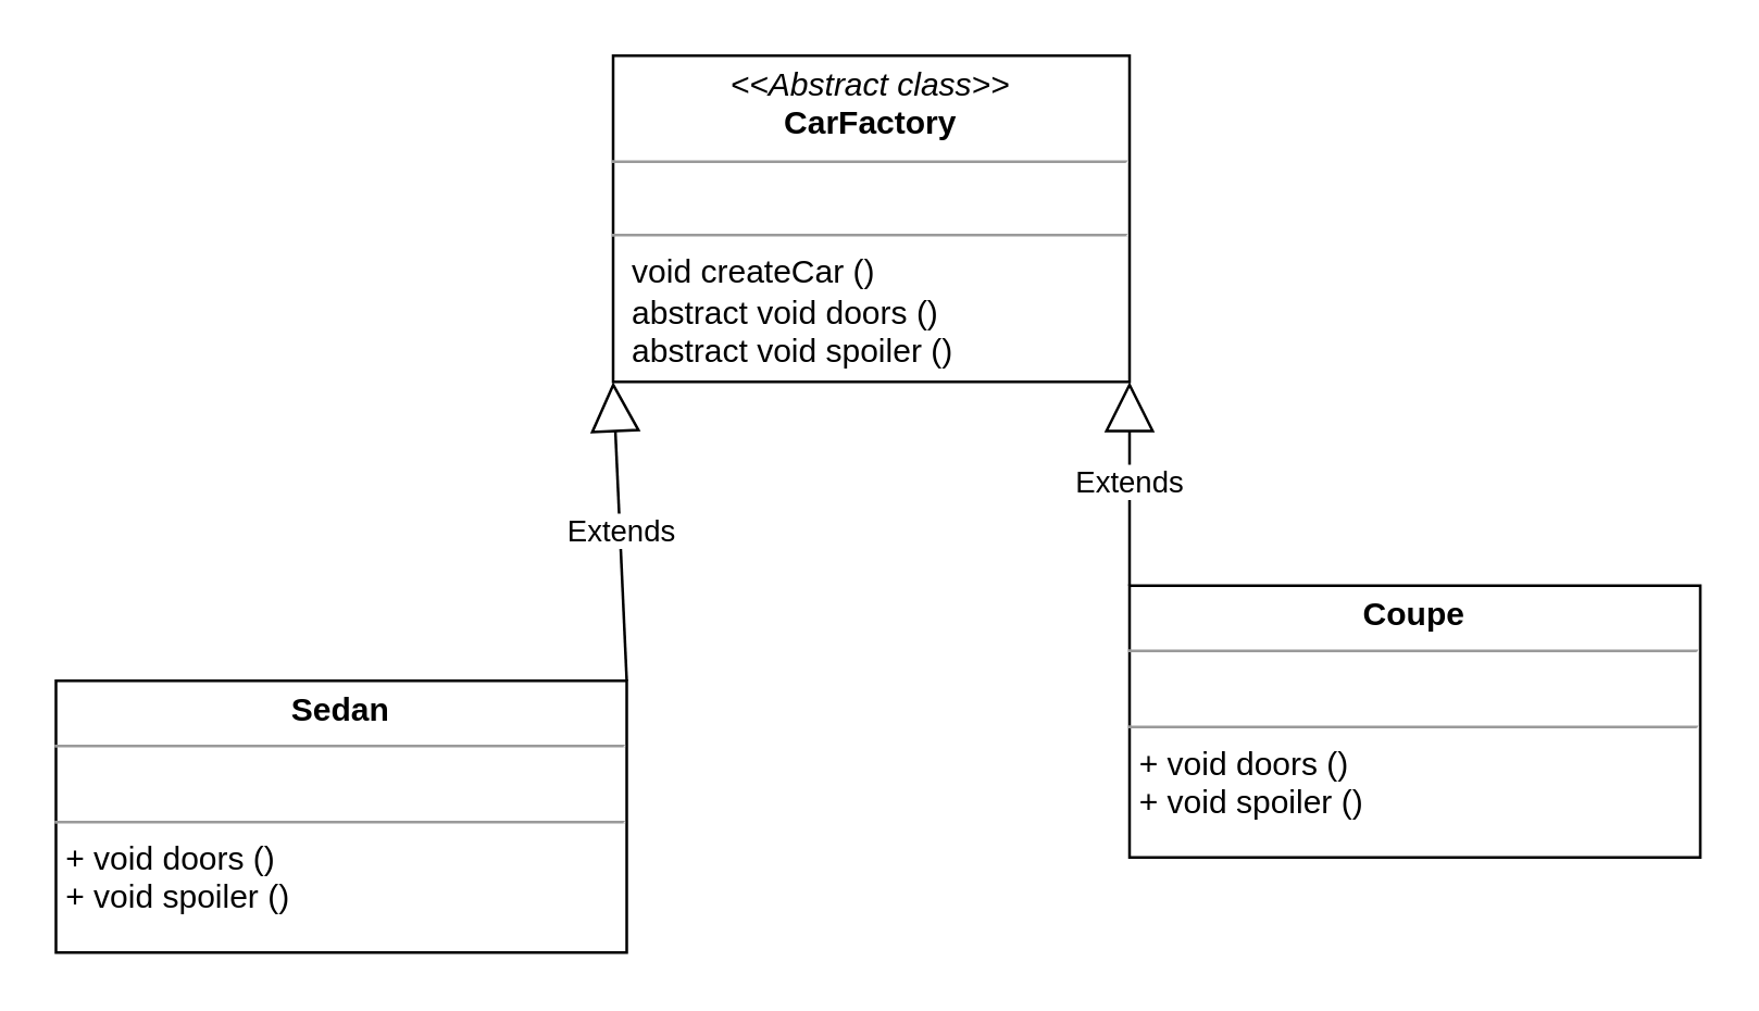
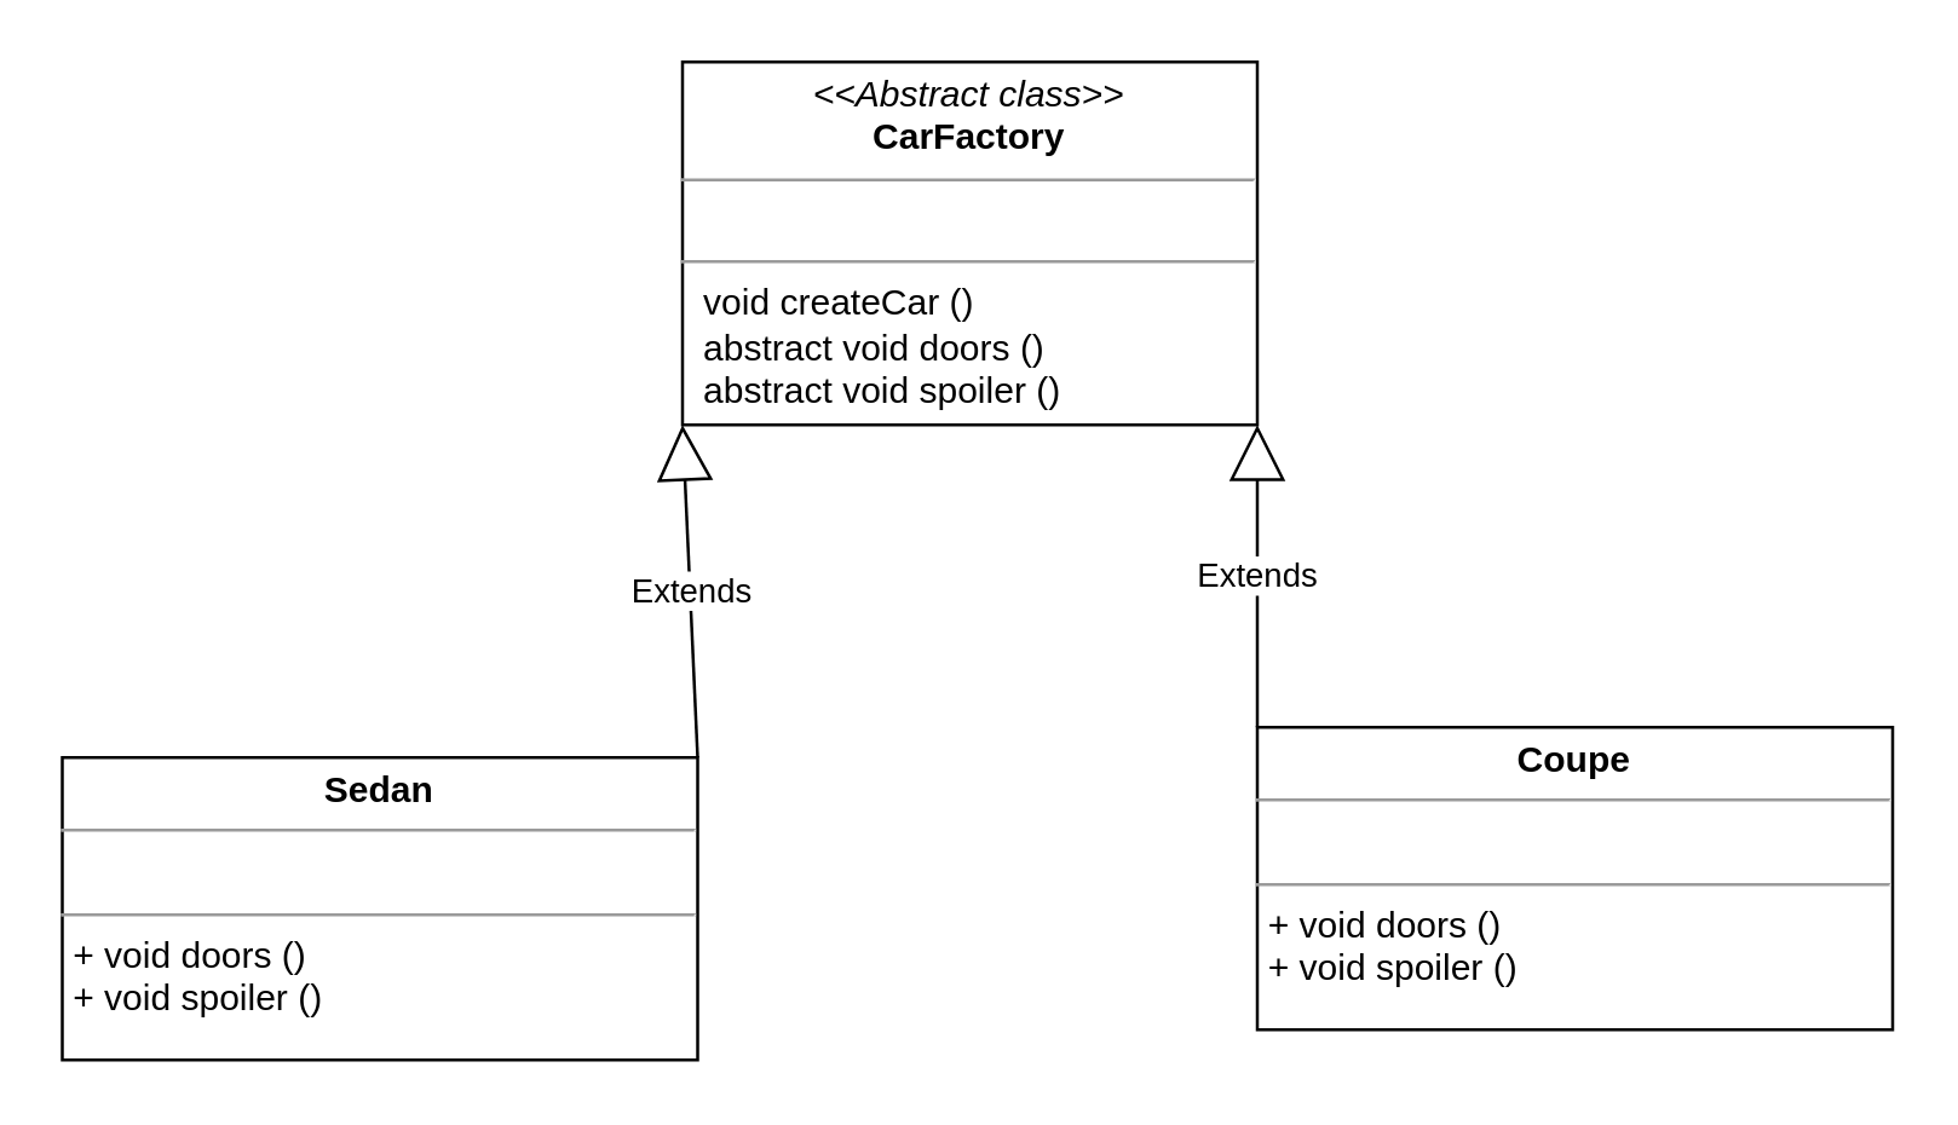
- <mxCell id="3" value="&lt;p style=&quot;margin:0px;margin-top:4px;text-align:center;&quot;&gt;&lt;b&gt;Coupe&lt;/b&gt;&lt;/p&gt;&lt;hr size=&quot;1&quot;&gt;&lt;p style=&quot;margin:0px;margin-left:4px;&quot;&gt;&lt;br&gt;&lt;/p&gt;&lt;hr size=&quot;1&quot;&gt;&lt;p style=&quot;margin: 0px 0px 0px 4px;&quot;&gt;+ void doors ()&lt;/p&gt;&lt;p style=&quot;margin: 0px 0px 0px 4px;&quot;&gt;+ void spoiler ()&lt;/p&gt;" style="verticalAlign=top;align=left;overflow=fill;fontSize=12;fontFamily=Helvetica;html=1;" vertex="1" parent="1"><mxGeometry x="415" y="215" width="210" height="100" as="geometry" /></mxCell>
+ <mxCell id="3" value="&lt;p style=&quot;margin:0px;margin-top:4px;text-align:center;&quot;&gt;&lt;b&gt;Coupe&lt;/b&gt;&lt;/p&gt;&lt;hr size=&quot;1&quot;&gt;&lt;p style=&quot;margin:0px;margin-left:4px;&quot;&gt;&lt;br&gt;&lt;/p&gt;&lt;hr size=&quot;1&quot;&gt;&lt;p style=&quot;margin: 0px 0px 0px 4px;&quot;&gt;+ void doors ()&lt;/p&gt;&lt;p style=&quot;margin: 0px 0px 0px 4px;&quot;&gt;+ void spoiler ()&lt;/p&gt;" style="verticalAlign=top;align=left;overflow=fill;fontSize=12;fontFamily=Helvetica;html=1;" vertex="1" parent="1"><mxGeometry x="415" y="240" width="210" height="100" as="geometry" /></mxCell>
